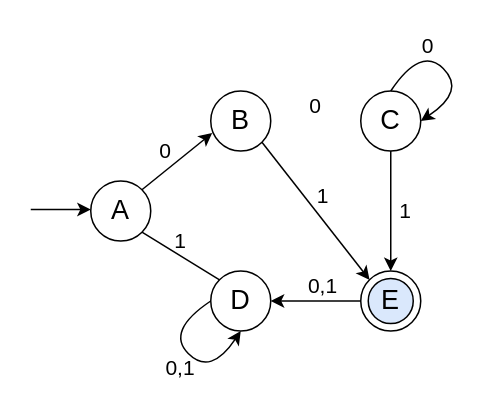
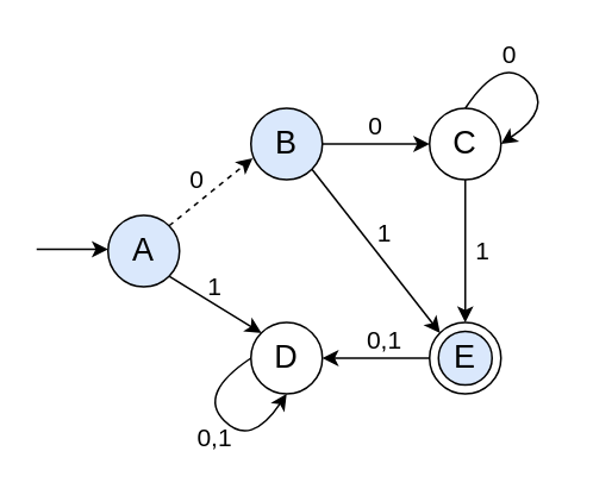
- <mxCell id="3" value="B" style="ellipse;whiteSpace=wrap;html=1;fontSize=18;" parent="1" vertex="1"><mxGeometry x="140" y="60" width="40" height="40" as="geometry" /></mxCell>
+ <mxCell id="3" value="B" style="ellipse;whiteSpace=wrap;html=1;fontSize=18;fillColor=#dae8fc;" parent="1" vertex="1"><mxGeometry x="140" y="60" width="40" height="40" as="geometry" /></mxCell>
+ <mxCell id="17" value="" style="endArrow=classic;html=1;fontSize=14;exitX=1;exitY=0.5;exitDx=0;exitDy=0;entryX=0;entryY=0.5;entryDx=0;entryDy=0;" edge="1" parent="1" source="3" target="4"><mxGeometry width="50" height="50" relative="1" as="geometry"><mxPoint x="10" y="290" as="sourcePoint" /><mxPoint x="60" y="240" as="targetPoint" /></mxGeometry></mxCell>
- <mxCell id="12" value="" style="endArrow=classic;html=1;fontSize=14;exitX=1;exitY=0;exitDx=0;exitDy=0;entryX=0.025;entryY=0.7;entryDx=0;entryDy=0;entryPerimeter=0;" edge="1" parent="1" source="2" target="3"><mxGeometry width="50" height="50" relative="1" as="geometry"><mxPoint x="10" y="290" as="sourcePoint" /><mxPoint x="60" y="240" as="targetPoint" /></mxGeometry></mxCell>
+ <mxCell id="12" value="" style="endArrow=classic;html=1;fontSize=14;exitX=1;exitY=0;exitDx=0;exitDy=0;entryX=0.025;entryY=0.7;entryDx=0;entryDy=0;entryPerimeter=0;dashed=1;" edge="1" parent="1" source="2" target="3"><mxGeometry width="50" height="50" relative="1" as="geometry"><mxPoint x="10" y="290" as="sourcePoint" /><mxPoint x="60" y="240" as="targetPoint" /></mxGeometry></mxCell>
- <mxCell id="2" value="A" style="ellipse;whiteSpace=wrap;html=1;fontSize=18;" parent="1" vertex="1"><mxGeometry x="60" y="120" width="40" height="40" as="geometry" /></mxCell>
+ <mxCell id="2" value="A" style="ellipse;whiteSpace=wrap;html=1;fontSize=18;fillColor=#dae8fc;" parent="1" vertex="1"><mxGeometry x="60" y="120" width="40" height="40" as="geometry" /></mxCell>
- <mxCell id="13" value="" style="endArrow=none;html=1;fontSize=14;exitX=1;exitY=1;exitDx=0;exitDy=0;entryX=0;entryY=0;entryDx=0;entryDy=0;" edge="1" parent="1" source="2" target="5"><mxGeometry width="50" height="50" relative="1" as="geometry"><mxPoint x="10" y="290" as="sourcePoint" /><mxPoint x="60" y="240" as="targetPoint" /></mxGeometry></mxCell>
+ <mxCell id="13" value="" style="endArrow=classic;html=1;fontSize=14;exitX=1;exitY=1;exitDx=0;exitDy=0;entryX=0;entryY=0;entryDx=0;entryDy=0;" edge="1" parent="1" source="2" target="5"><mxGeometry width="50" height="50" relative="1" as="geometry"><mxPoint x="10" y="290" as="sourcePoint" /><mxPoint x="60" y="240" as="targetPoint" /></mxGeometry></mxCell>
